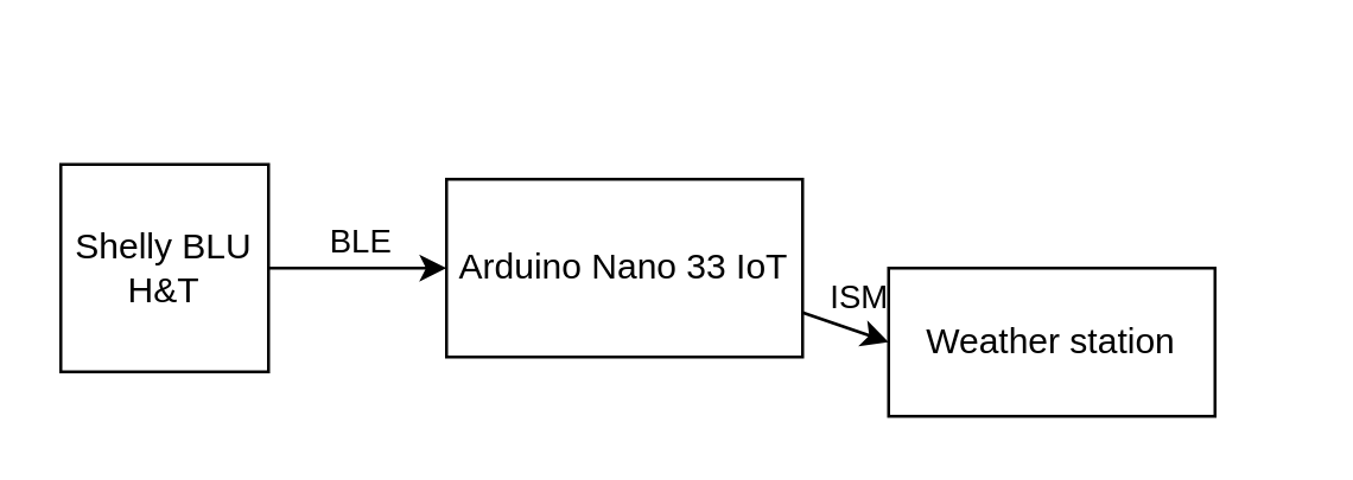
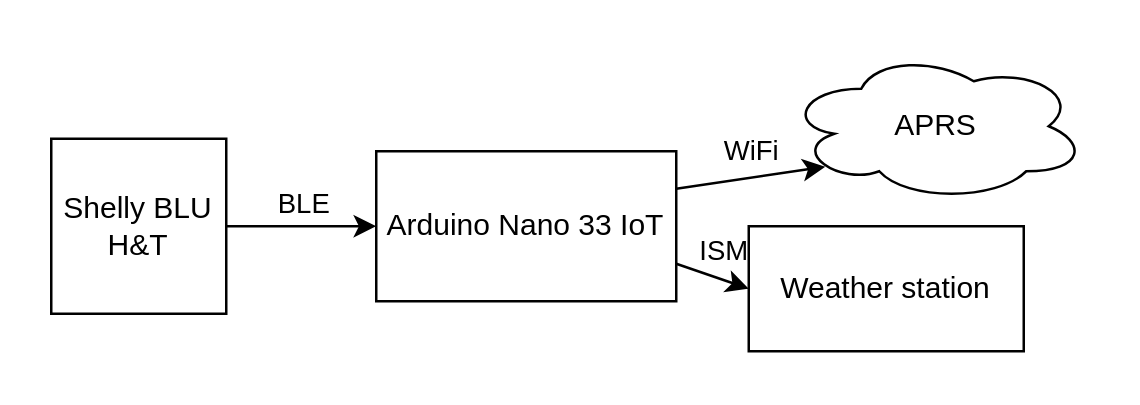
+ <mxCell id="7" value="APRS" style="ellipse;shape=cloud;whiteSpace=wrap;html=1;" parent="1" vertex="1"><mxGeometry x="314" y="20" width="120" height="60" as="geometry" /></mxCell>
+ <mxCell id="9" value="WiFi" style="rounded=0;orthogonalLoop=1;jettySize=auto;html=1;exitX=1;exitY=0.25;exitDx=0;exitDy=0;entryX=0.13;entryY=0.77;entryDx=0;entryDy=0;entryPerimeter=0;" parent="1" source="6" target="7" edge="1"><mxGeometry x="0.058" y="10" relative="1" as="geometry"><mxPoint as="offset" /></mxGeometry></mxCell>
